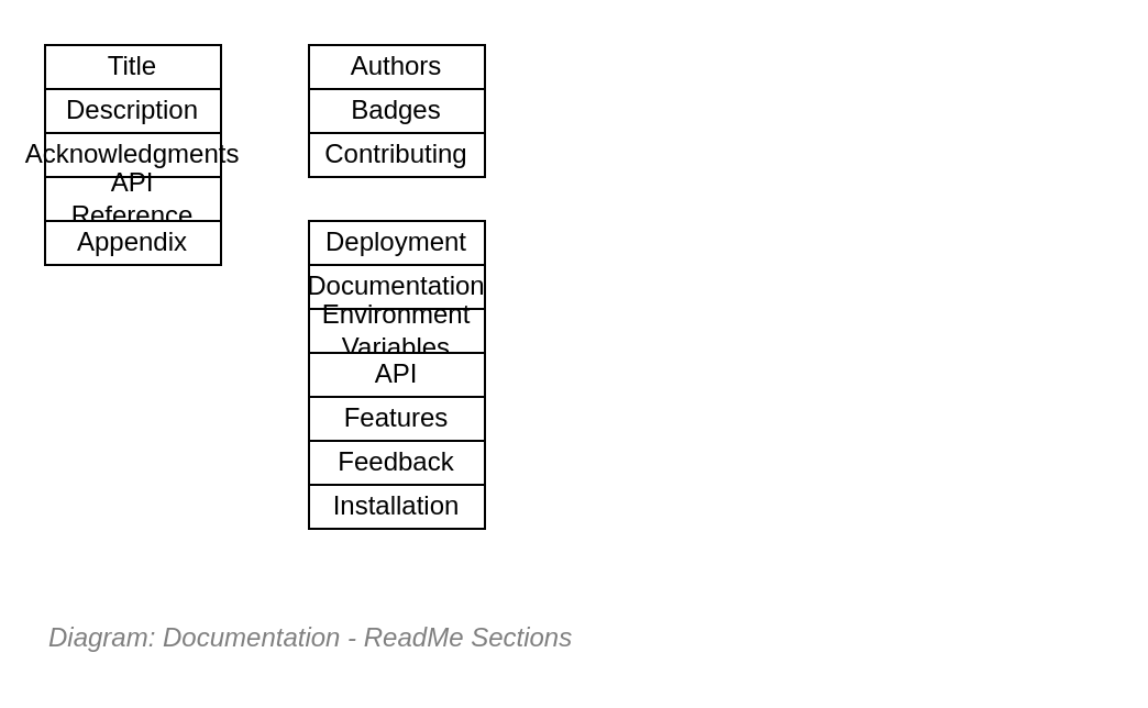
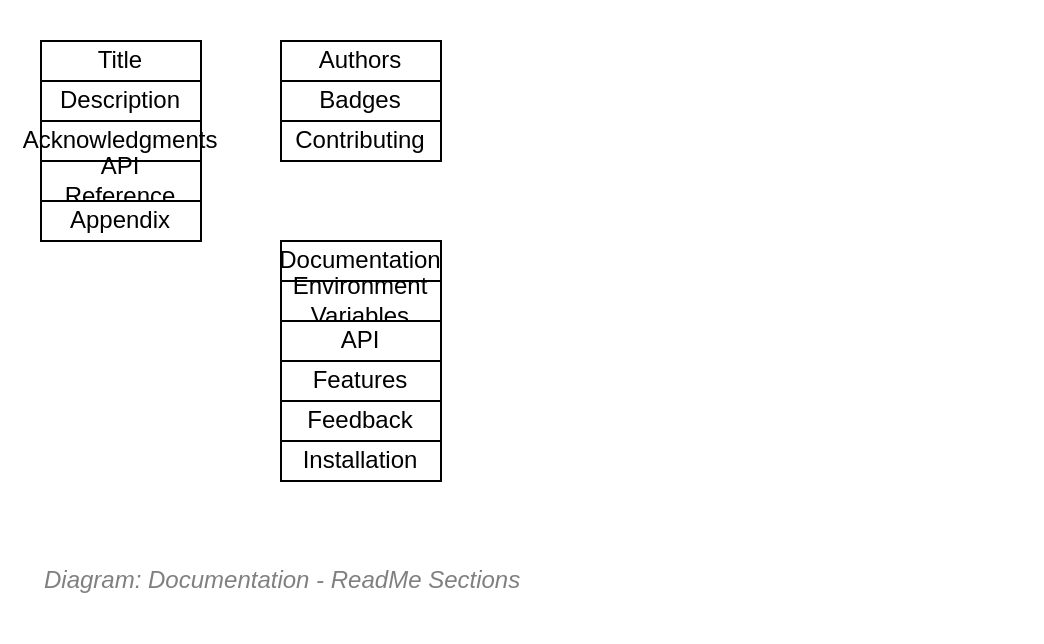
- <mxCell id="10" value="Deployment" style="rounded=0;whiteSpace=wrap;html=1;" vertex="1" parent="1"><mxGeometry x="140" y="100" width="80" height="20" as="geometry" /></mxCell>
